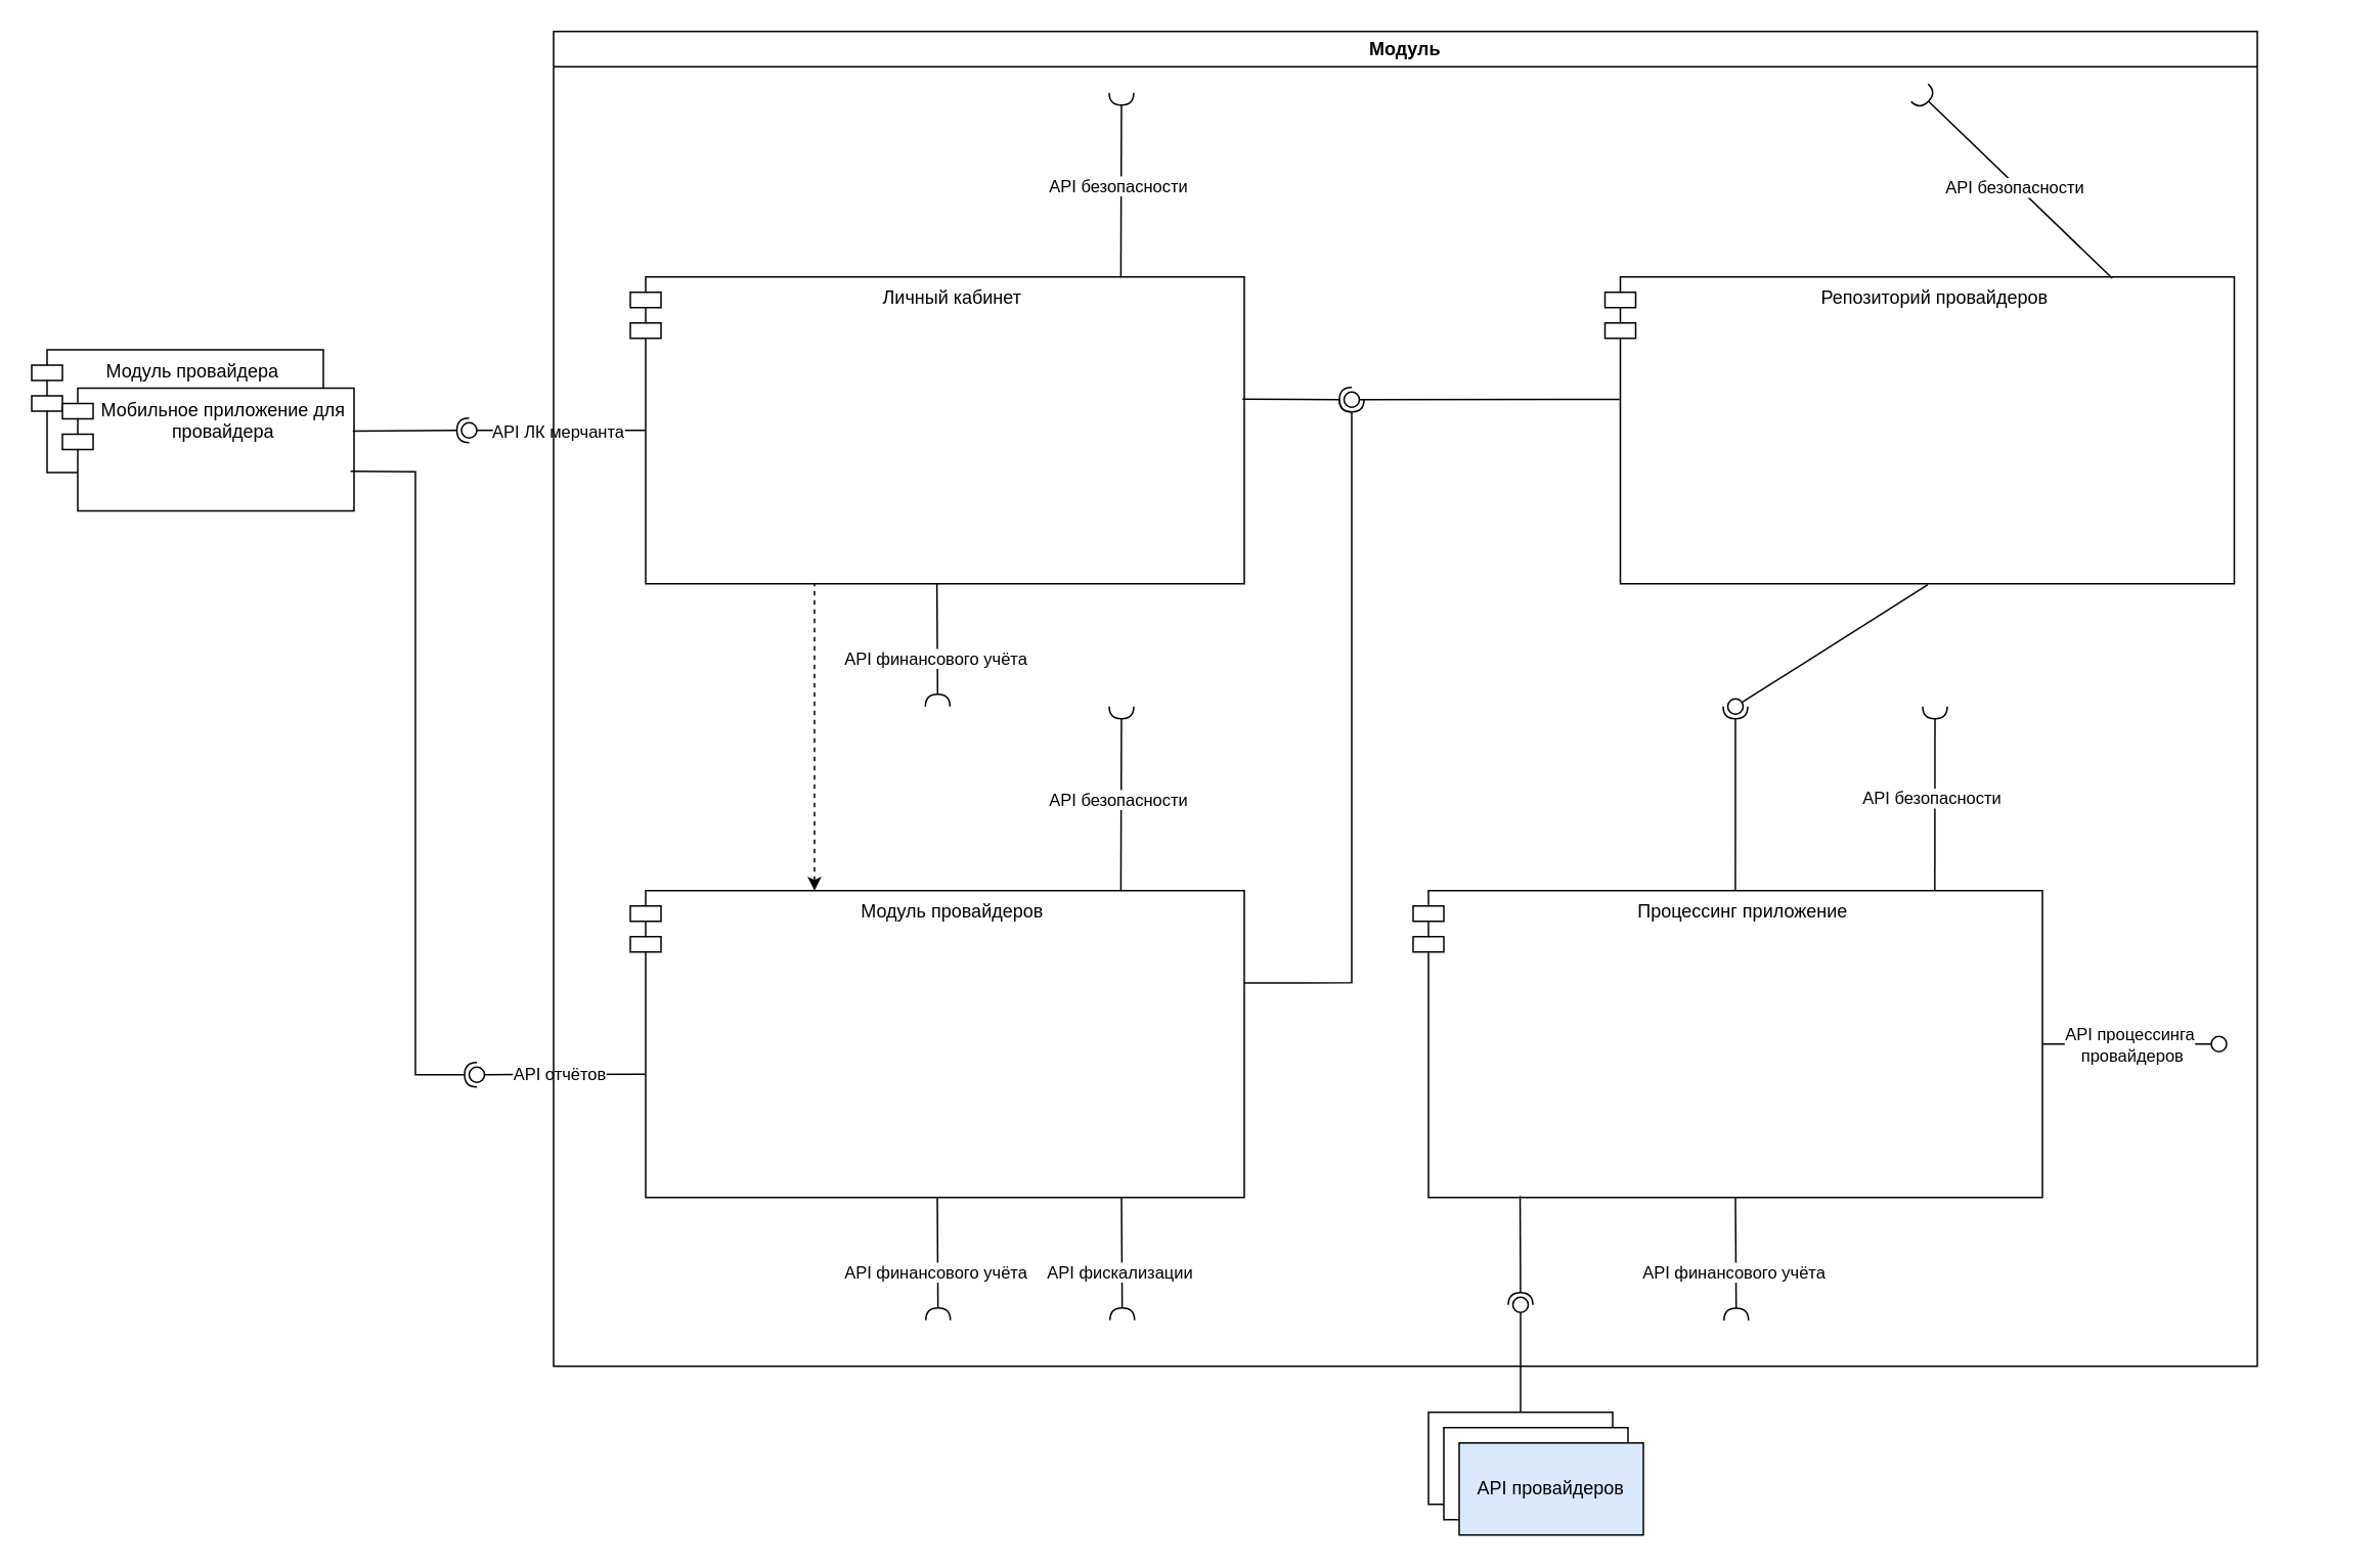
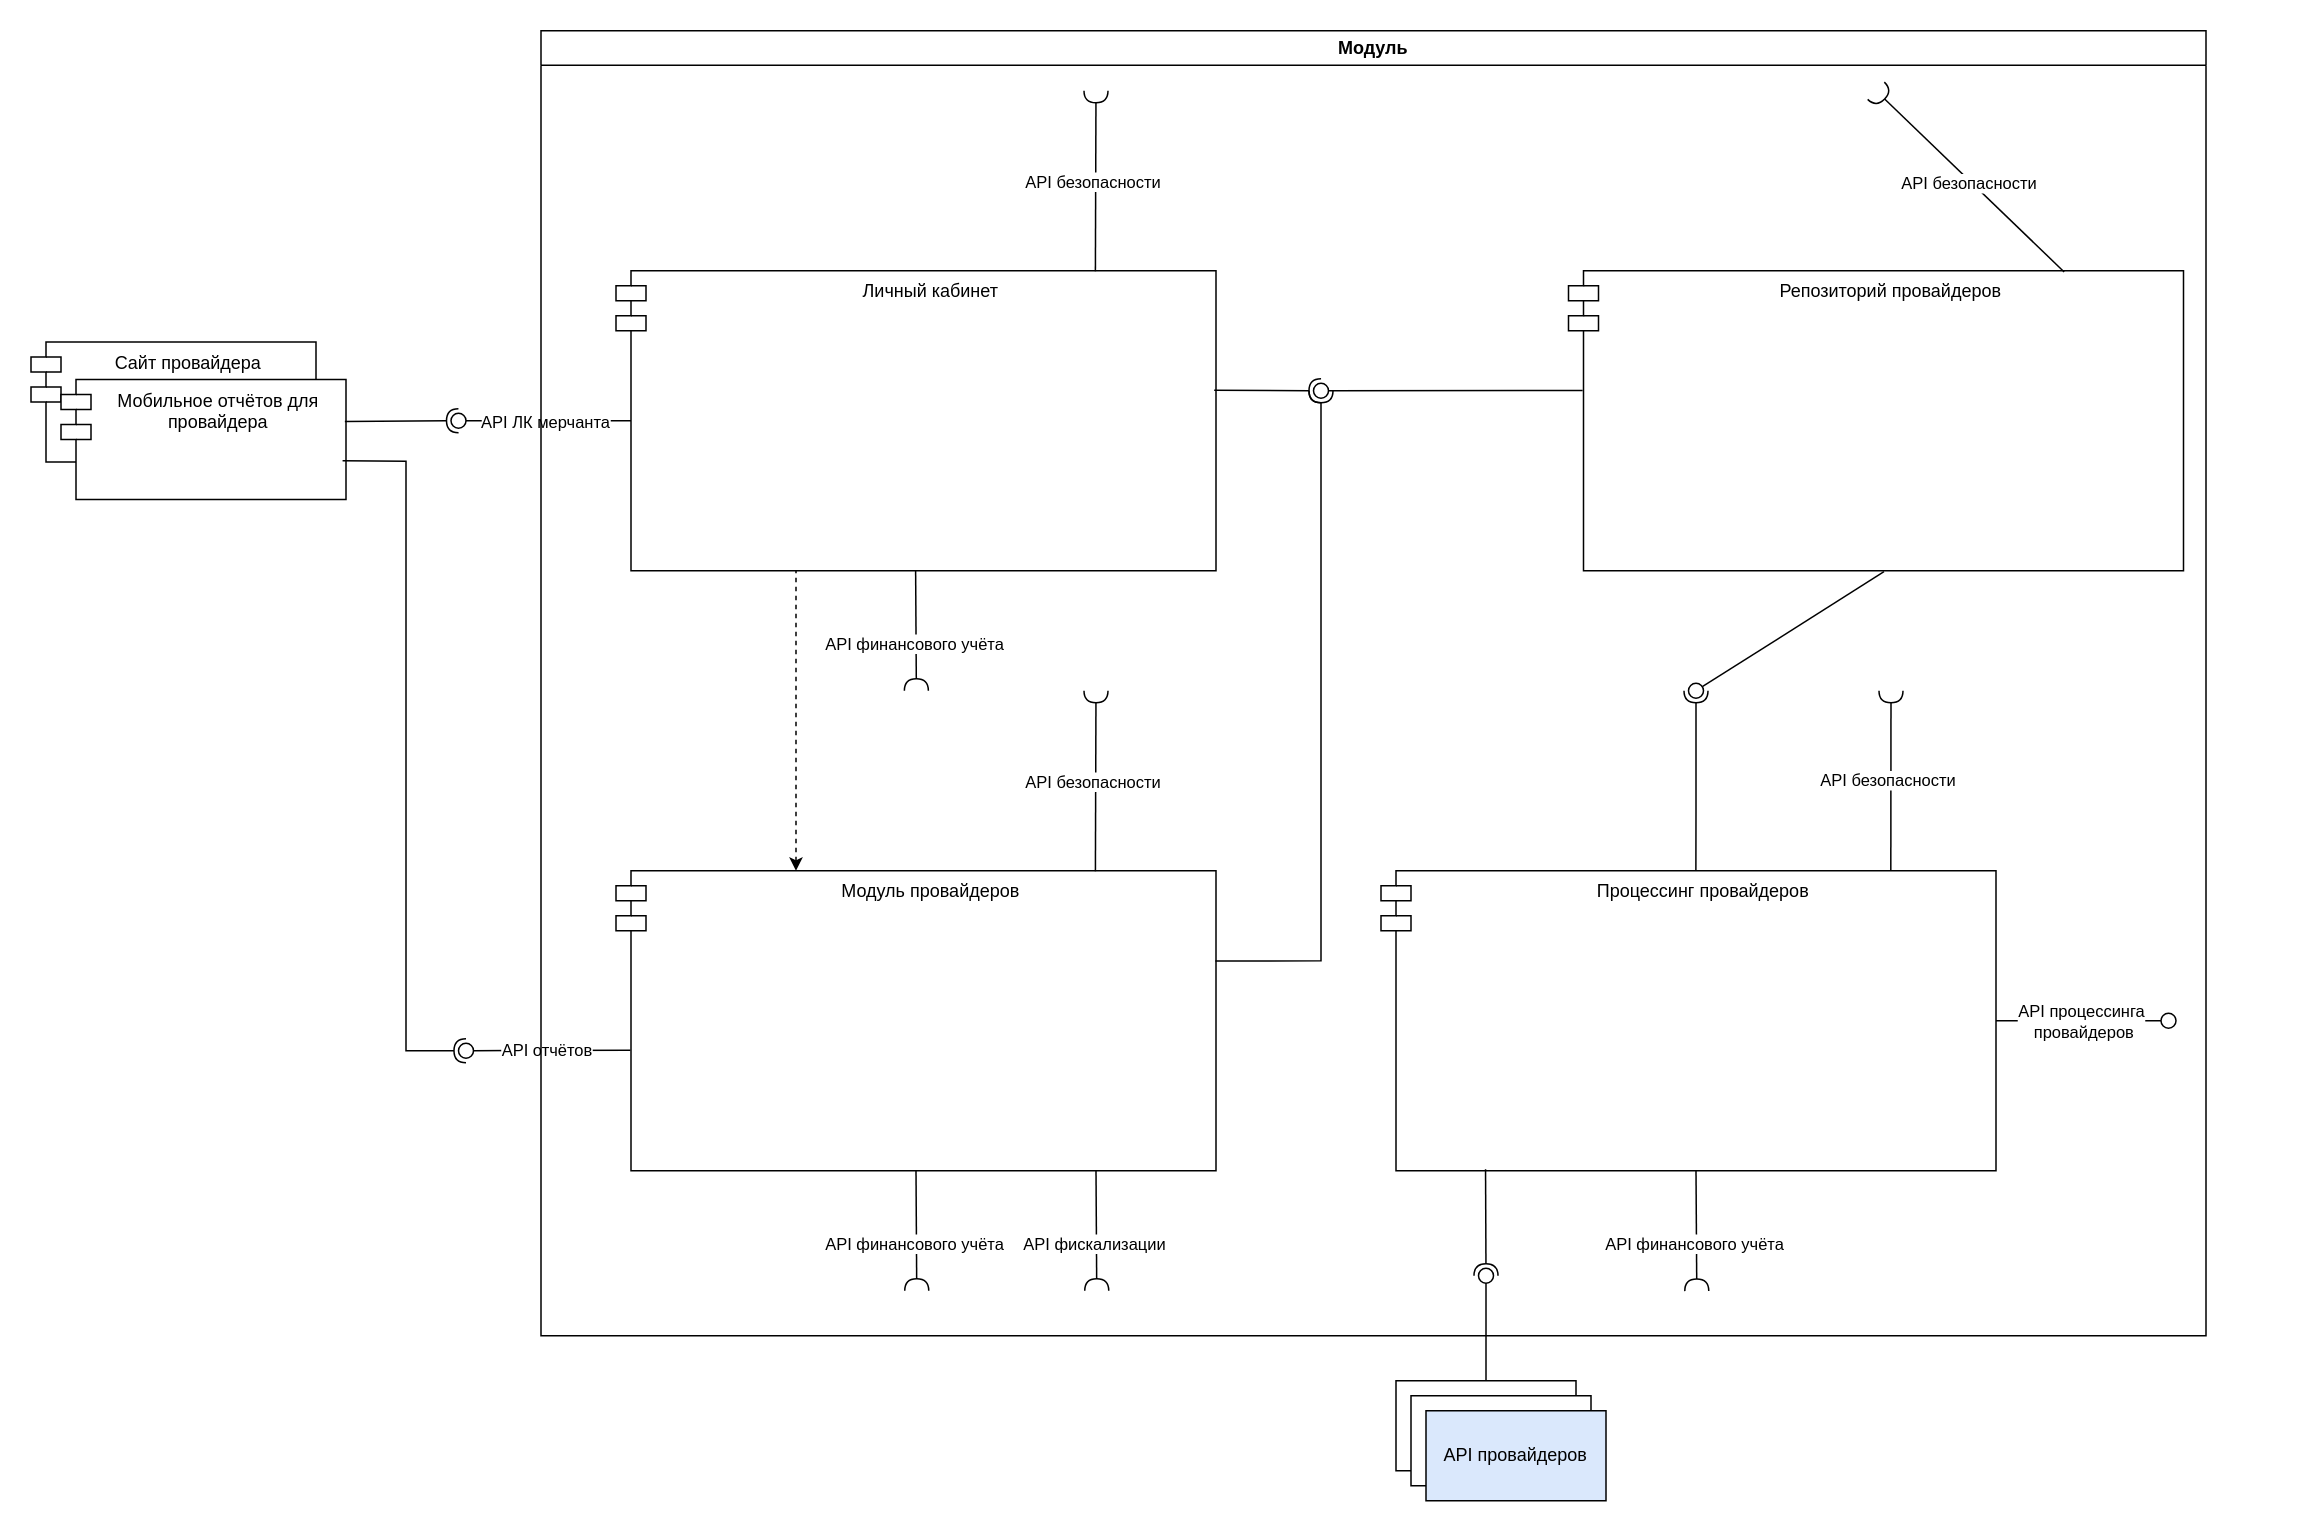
- <mxCell id="32" value="Модуль провайдера" style="shape=module;align=left;spacingLeft=20;align=center;verticalAlign=top;whiteSpace=wrap;html=1;" parent="1" vertex="1"><mxGeometry x="20" y="227.5" width="190" height="80" as="geometry" /></mxCell>
+ <mxCell id="32" value="Сайт провайдера" style="shape=module;align=left;spacingLeft=20;align=center;verticalAlign=top;whiteSpace=wrap;html=1;" parent="1" vertex="1"><mxGeometry x="20" y="227.5" width="190" height="80" as="geometry" /></mxCell>
- <mxCell id="33" value="Мобильное приложение для провайдера" style="shape=module;align=left;spacingLeft=20;align=center;verticalAlign=top;whiteSpace=wrap;html=1;" parent="1" vertex="1"><mxGeometry x="40" y="252.5" width="190" height="80" as="geometry" /></mxCell>
+ <mxCell id="33" value="Мобильное отчётов для провайдера" style="shape=module;align=left;spacingLeft=20;align=center;verticalAlign=top;whiteSpace=wrap;html=1;" parent="1" vertex="1"><mxGeometry x="40" y="252.5" width="190" height="80" as="geometry" /></mxCell>
- <mxCell id="5" value="Процессинг приложение" style="shape=module;align=left;spacingLeft=20;align=center;verticalAlign=top;whiteSpace=wrap;html=1;" parent="1" vertex="1"><mxGeometry x="920" y="580" width="410" height="200" as="geometry" /></mxCell>
+ <mxCell id="5" value="Процессинг провайдеров" style="shape=module;align=left;spacingLeft=20;align=center;verticalAlign=top;whiteSpace=wrap;html=1;" parent="1" vertex="1"><mxGeometry x="920" y="580" width="410" height="200" as="geometry" /></mxCell>
